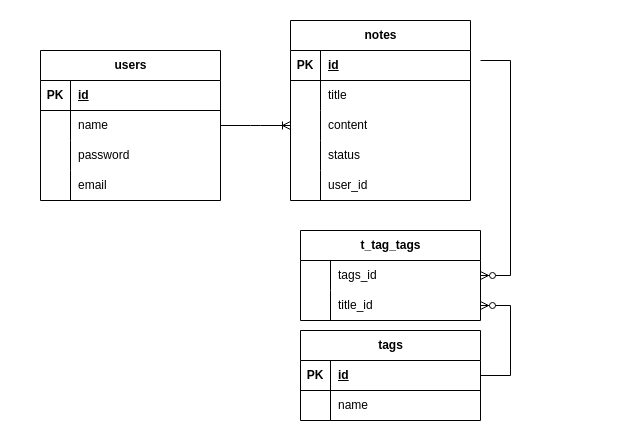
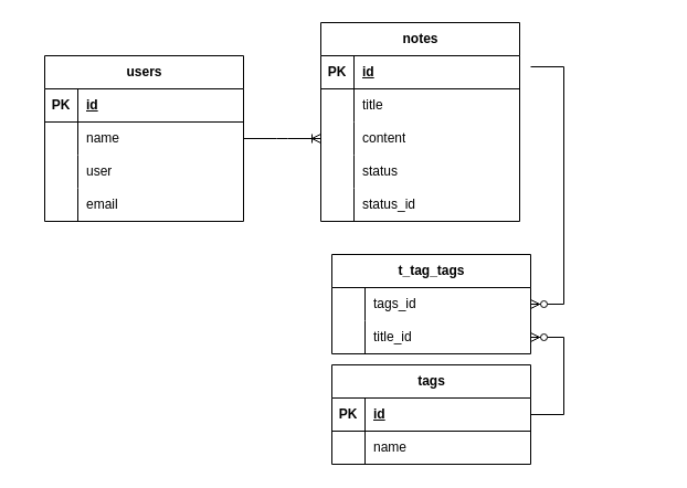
- <mxCell id="11" value="password" style="shape=partialRectangle;connectable=0;fillColor=none;top=0;left=0;bottom=0;right=0;align=left;spacingLeft=6;overflow=hidden;whiteSpace=wrap;html=1;" vertex="1" parent="9"><mxGeometry x="30" width="150" height="30" as="geometry"><mxRectangle width="150" height="30" as="alternateBounds" /></mxGeometry></mxCell>
+ <mxCell id="11" value="user" style="shape=partialRectangle;connectable=0;fillColor=none;top=0;left=0;bottom=0;right=0;align=left;spacingLeft=6;overflow=hidden;whiteSpace=wrap;html=1;" vertex="1" parent="9"><mxGeometry x="30" width="150" height="30" as="geometry"><mxRectangle width="150" height="30" as="alternateBounds" /></mxGeometry></mxCell>
- <mxCell id="31" value="user_id" style="shape=partialRectangle;connectable=0;fillColor=none;top=0;left=0;bottom=0;right=0;align=left;spacingLeft=6;overflow=hidden;whiteSpace=wrap;html=1;" vertex="1" parent="29"><mxGeometry x="30" width="150" height="30" as="geometry"><mxRectangle width="150" height="30" as="alternateBounds" /></mxGeometry></mxCell>
+ <mxCell id="31" value="status_id" style="shape=partialRectangle;connectable=0;fillColor=none;top=0;left=0;bottom=0;right=0;align=left;spacingLeft=6;overflow=hidden;whiteSpace=wrap;html=1;" vertex="1" parent="29"><mxGeometry x="30" width="150" height="30" as="geometry"><mxRectangle width="150" height="30" as="alternateBounds" /></mxGeometry></mxCell>
